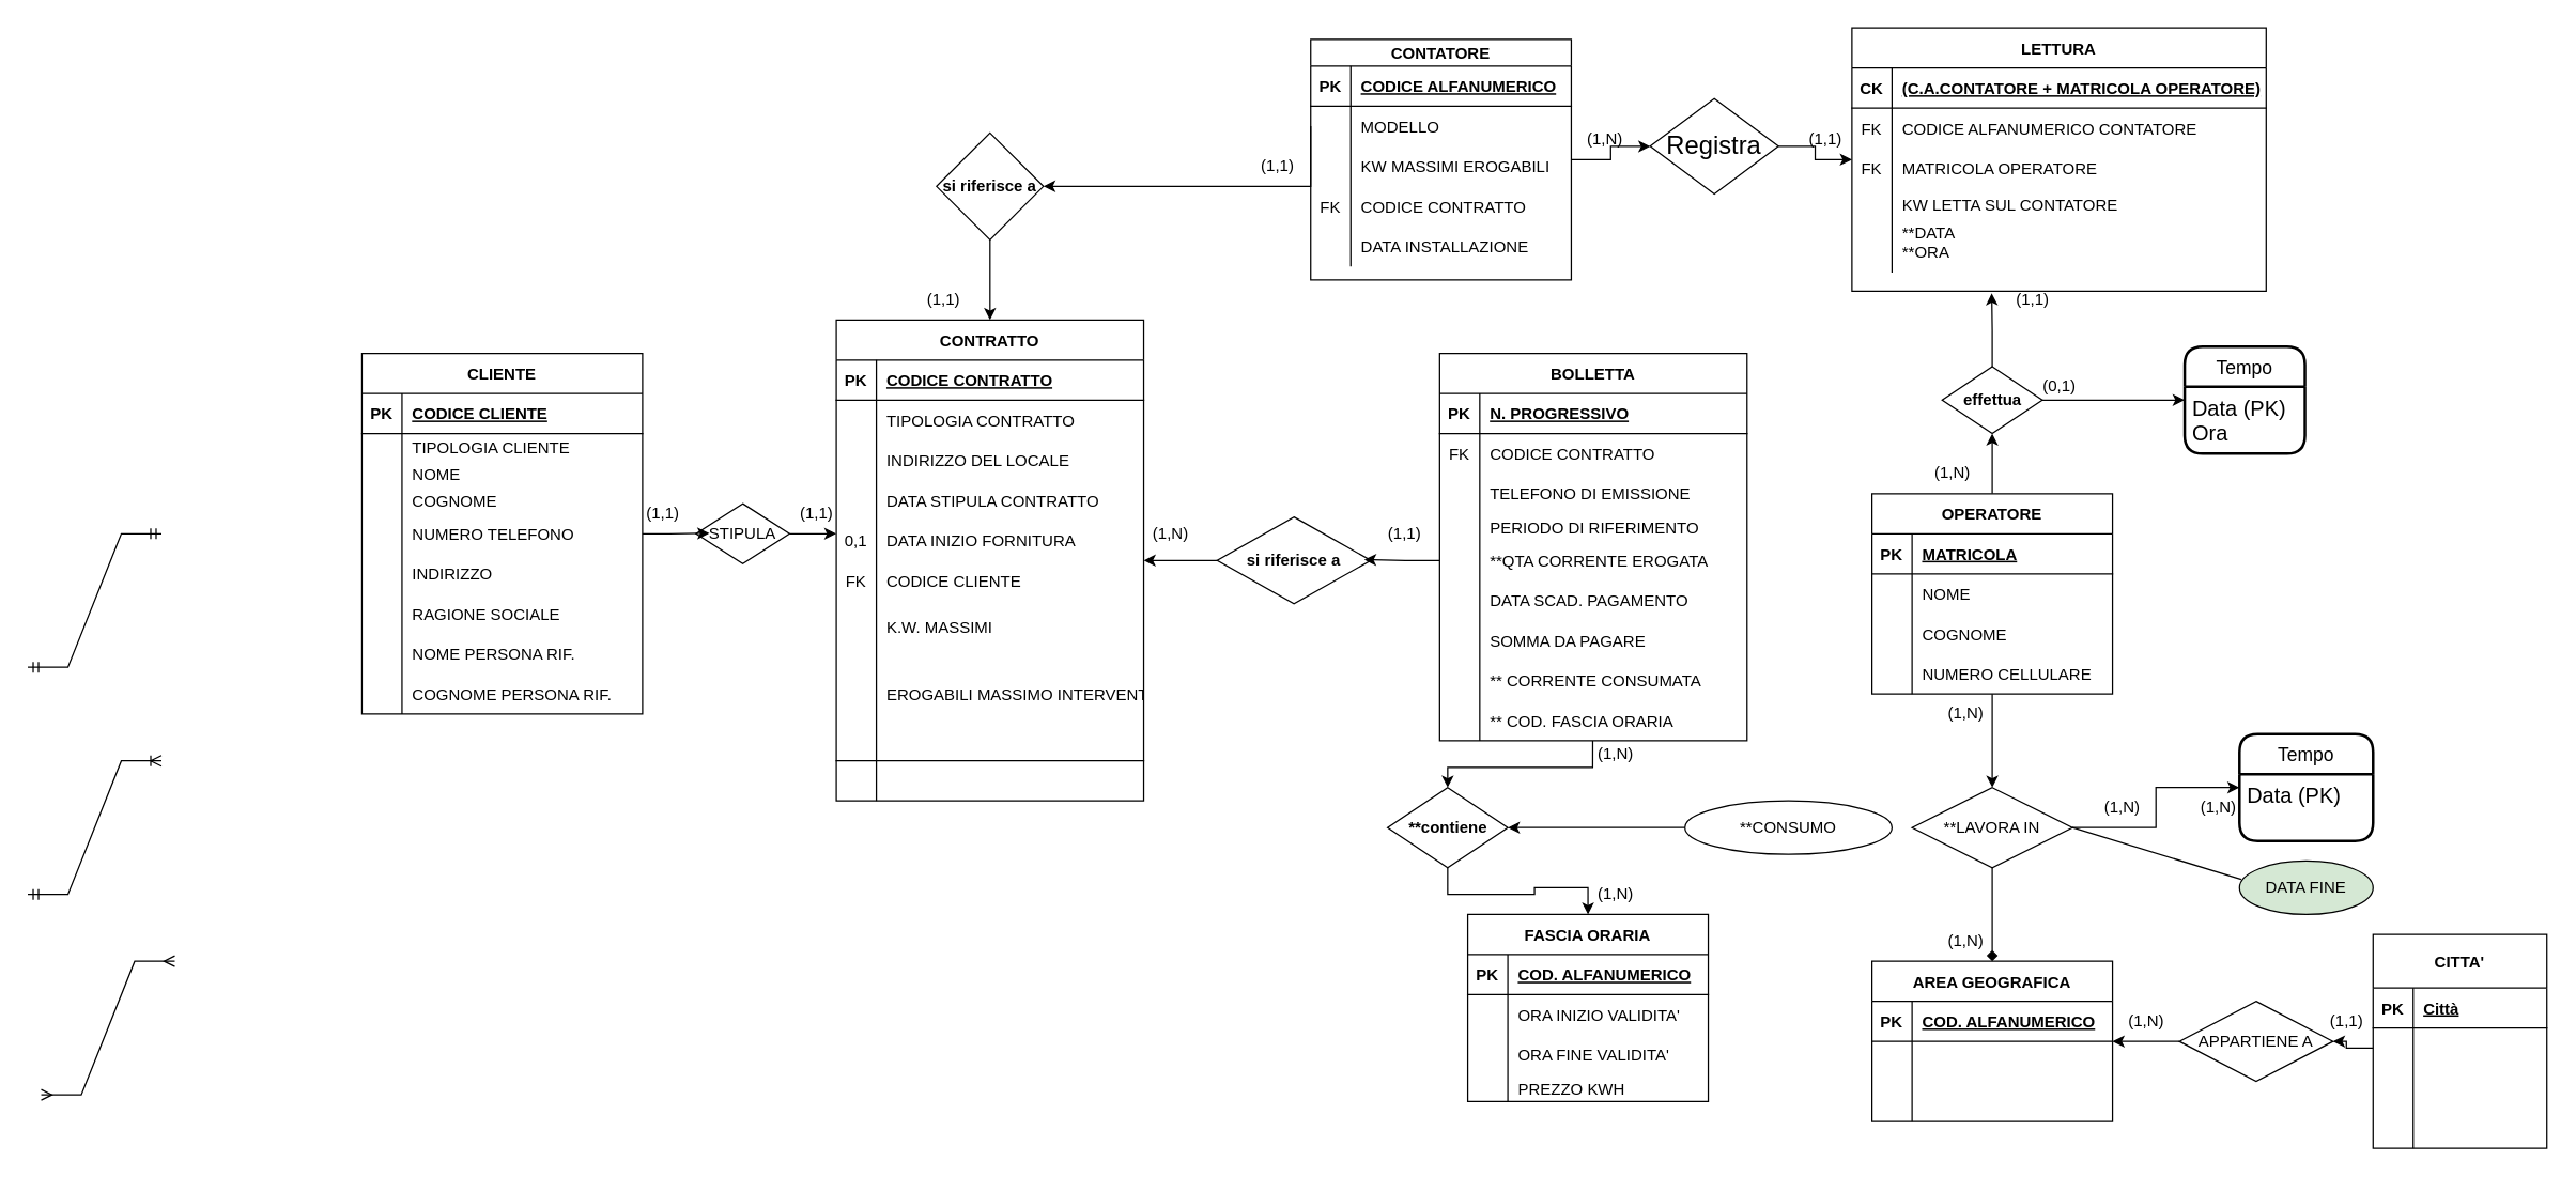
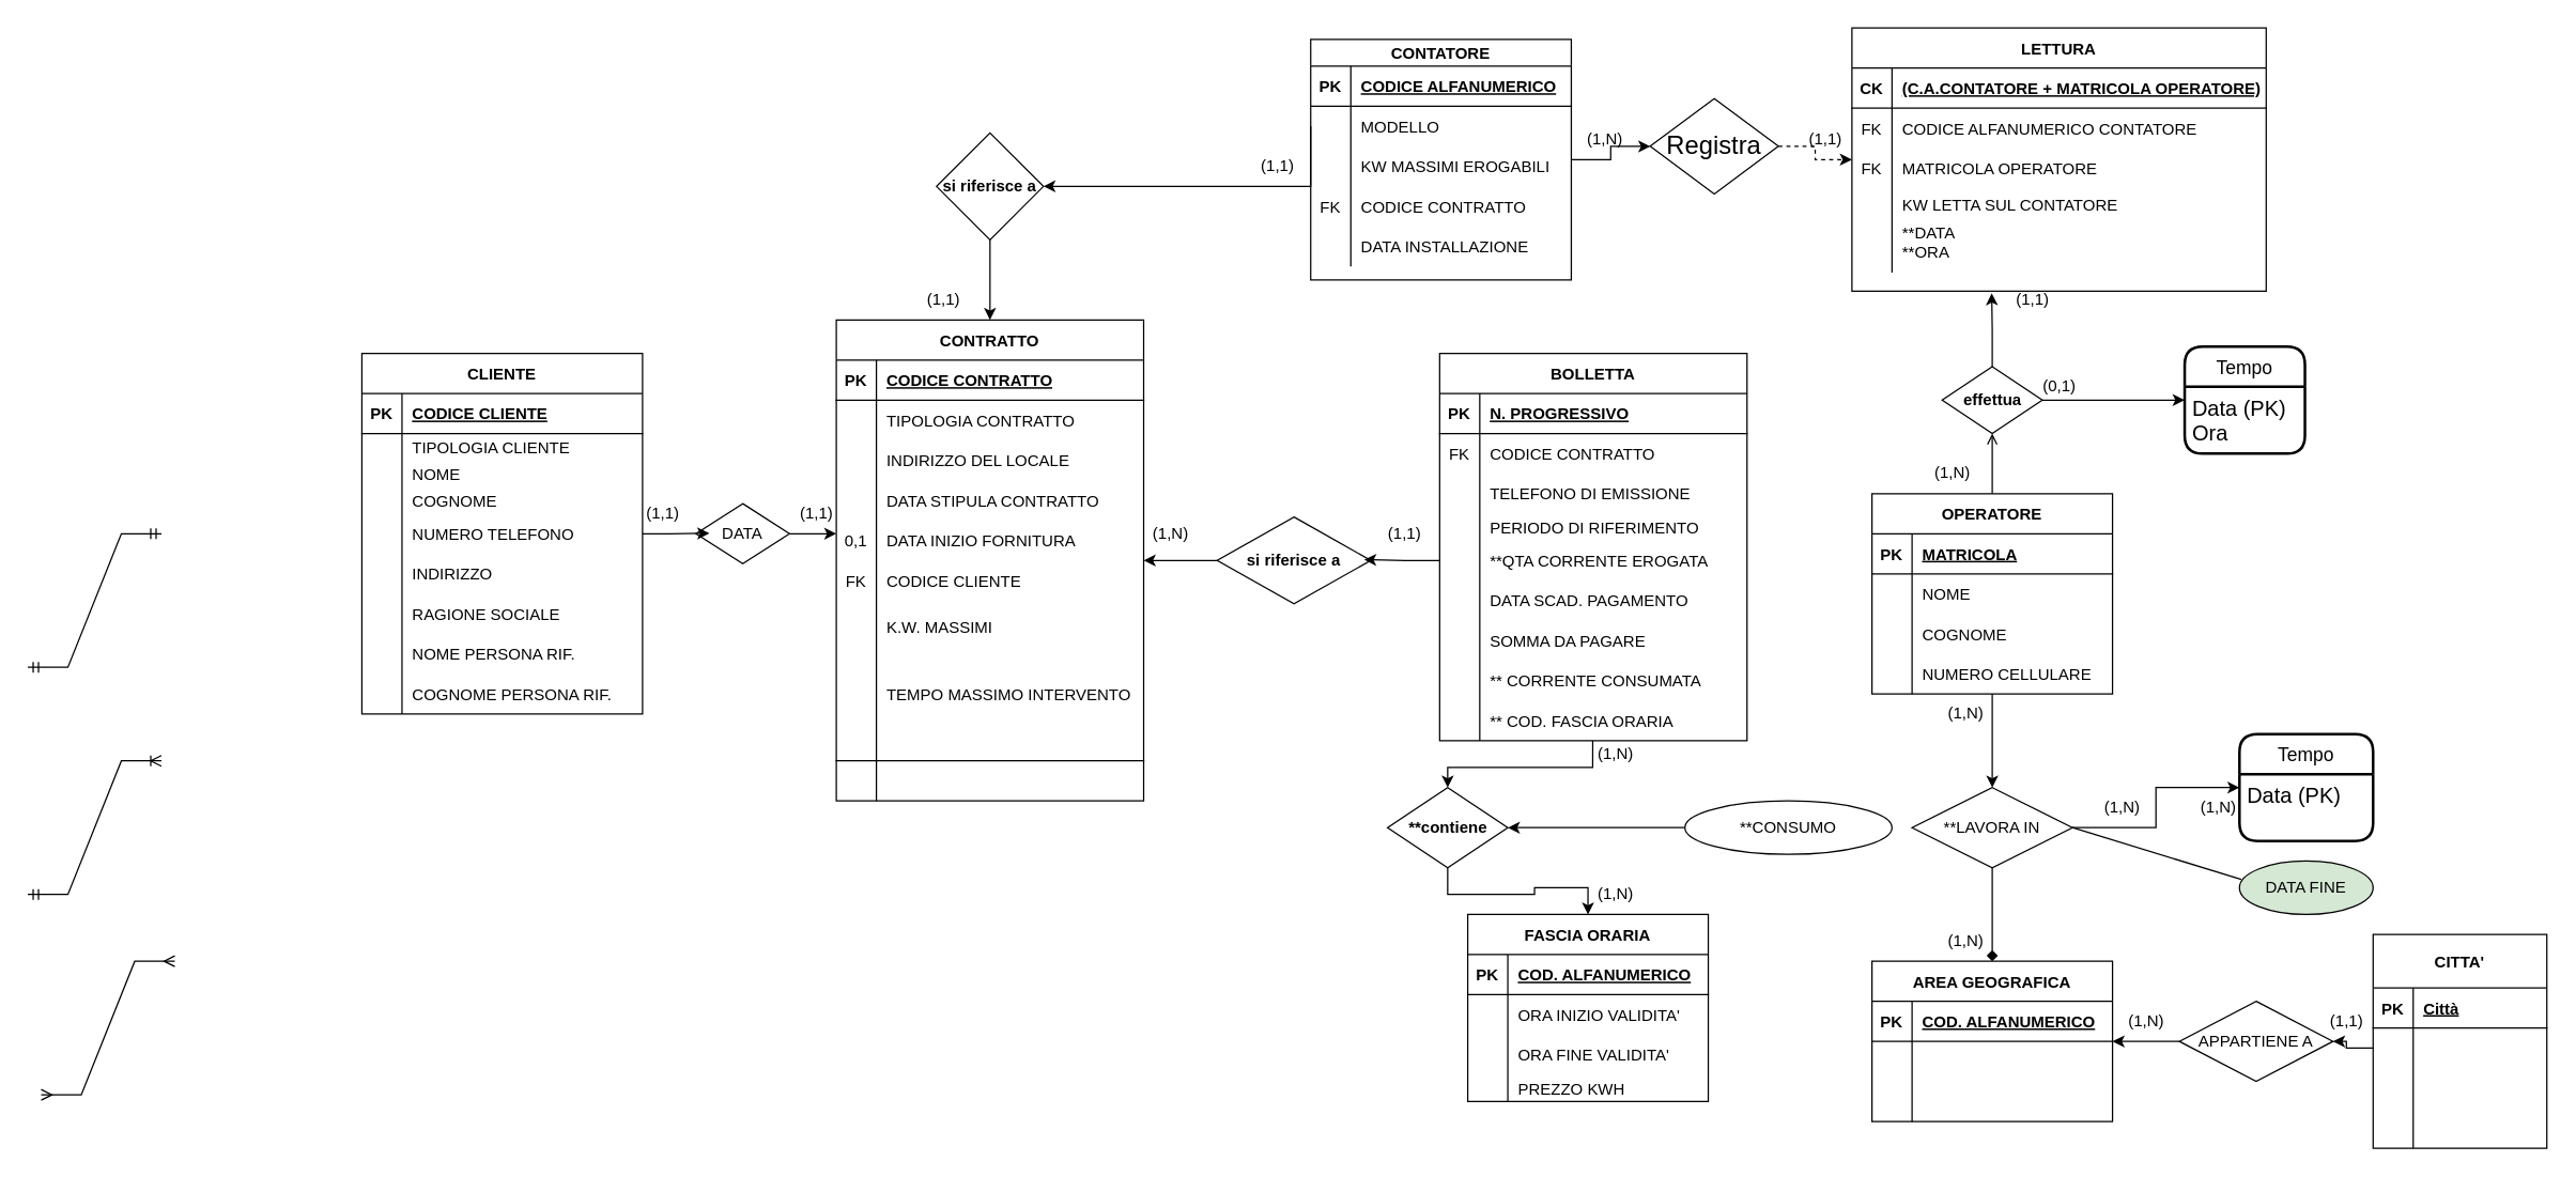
- <mxCell id="155" style="edgeStyle=orthogonalEdgeStyle;rounded=0;orthogonalLoop=1;jettySize=auto;html=1;exitX=1;exitY=0.5;exitDx=0;exitDy=0;" parent="1" source="156" target="105" edge="1"><mxGeometry relative="1" as="geometry"><mxPoint x="1380" y="119" as="targetPoint" /></mxGeometry></mxCell>
+ <mxCell id="155" style="edgeStyle=orthogonalEdgeStyle;rounded=0;orthogonalLoop=1;jettySize=auto;html=1;exitX=1;exitY=0.5;exitDx=0;exitDy=0;dashed=1;" parent="1" source="156" target="105" edge="1"><mxGeometry relative="1" as="geometry"><mxPoint x="1380" y="119" as="targetPoint" /></mxGeometry></mxCell>
- <mxCell id="33" style="edgeStyle=orthogonalEdgeStyle;rounded=0;orthogonalLoop=1;jettySize=auto;html=1;exitX=0.5;exitY=0;exitDx=0;exitDy=0;entryX=0.5;entryY=1;entryDx=0;entryDy=0;" parent="1" source="34" target="167" edge="1"><mxGeometry relative="1" as="geometry" /></mxCell>
+ <mxCell id="33" style="edgeStyle=orthogonalEdgeStyle;rounded=0;orthogonalLoop=1;jettySize=auto;html=1;exitX=0.5;exitY=0;exitDx=0;exitDy=0;entryX=0.5;entryY=1;entryDx=0;entryDy=0;endArrow=open;" parent="1" source="34" target="167" edge="1"><mxGeometry relative="1" as="geometry" /></mxCell>
- <mxCell id="151" value="STIPULA" style="shape=rhombus;perimeter=rhombusPerimeter;whiteSpace=wrap;html=1;align=center;" parent="1" vertex="1"><mxGeometry x="520" y="376.5" width="70" height="45" as="geometry" /></mxCell>
+ <mxCell id="151" value="DATA" style="shape=rhombus;perimeter=rhombusPerimeter;whiteSpace=wrap;html=1;align=center;" parent="1" vertex="1"><mxGeometry x="520" y="376.5" width="70" height="45" as="geometry" /></mxCell>
- <mxCell id="26" value="EROGABILI MASSIMO INTERVENTO" style="shape=partialRectangle;connectable=0;fillColor=none;top=0;left=0;bottom=0;right=0;align=left;spacingLeft=6;overflow=hidden;" parent="24" vertex="1"><mxGeometry x="30" width="200" height="60" as="geometry"><mxRectangle width="200" height="60" as="alternateBounds" /></mxGeometry></mxCell>
+ <mxCell id="26" value="TEMPO MASSIMO INTERVENTO" style="shape=partialRectangle;connectable=0;fillColor=none;top=0;left=0;bottom=0;right=0;align=left;spacingLeft=6;overflow=hidden;" parent="24" vertex="1"><mxGeometry x="30" width="200" height="60" as="geometry"><mxRectangle width="200" height="60" as="alternateBounds" /></mxGeometry></mxCell>
